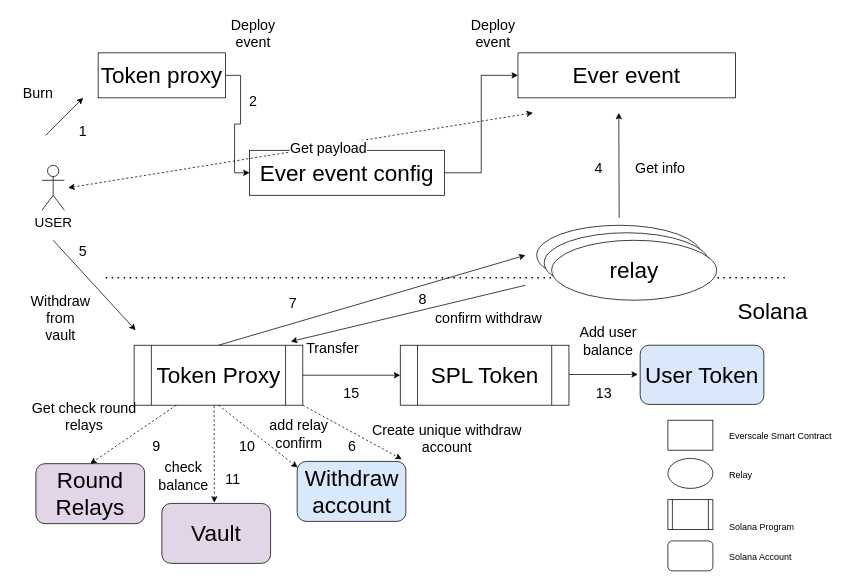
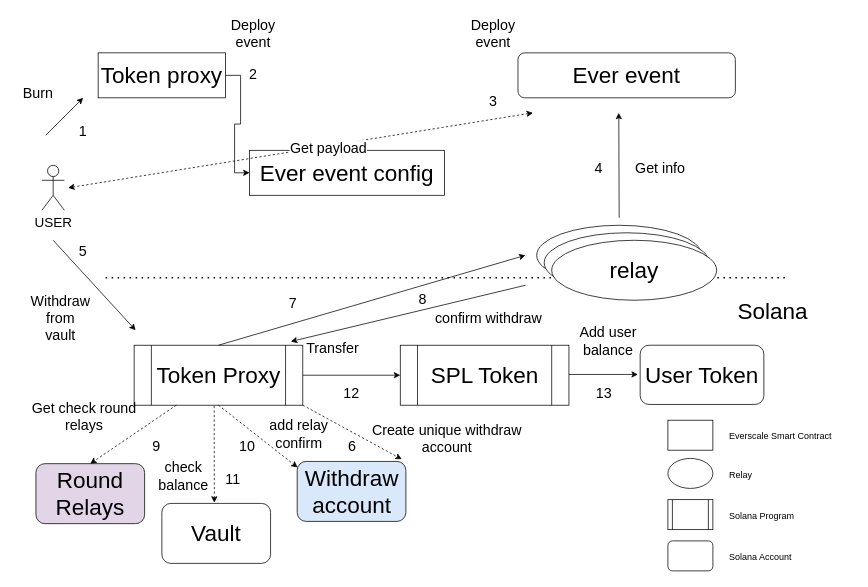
- <mxCell id="4" value="Ever event" style="rounded=0;whiteSpace=wrap;html=1;fontSize=30;" parent="1" vertex="1"><mxGeometry x="690" y="70" width="290" height="60" as="geometry" /></mxCell>
+ <mxCell id="4" value="Ever event" style="whiteSpace=wrap;html=1;fontSize=30;rounded=1;" parent="1" vertex="1"><mxGeometry x="690" y="70" width="290" height="60" as="geometry" /></mxCell>
- <mxCell id="37" value="&lt;span style=&quot;font-size: 19px&quot;&gt;2&lt;/span&gt;" style="text;html=1;strokeColor=none;fillColor=none;align=center;verticalAlign=middle;whiteSpace=wrap;rounded=0;" parent="1" vertex="1"><mxGeometry x="307" y="120" width="60" height="30" as="geometry" /></mxCell>
+ <mxCell id="37" value="&lt;span style=&quot;font-size: 19px&quot;&gt;2&lt;/span&gt;" style="text;html=1;strokeColor=none;fillColor=none;align=center;verticalAlign=middle;whiteSpace=wrap;rounded=0;" parent="1" vertex="1"><mxGeometry x="307" y="85" width="60" height="30" as="geometry" /></mxCell>
+ <mxCell id="38" value="&lt;span style=&quot;font-size: 19px&quot;&gt;3&lt;/span&gt;" style="text;html=1;strokeColor=none;fillColor=none;align=center;verticalAlign=middle;whiteSpace=wrap;rounded=0;" parent="1" vertex="1"><mxGeometry x="627" y="120" width="60" height="30" as="geometry" /></mxCell>
- <mxCell id="5" style="edgeStyle=orthogonalEdgeStyle;rounded=0;orthogonalLoop=1;jettySize=auto;html=1;entryX=0;entryY=0.5;entryDx=0;entryDy=0;fontSize=30;" parent="1" source="6" target="4" edge="1"><mxGeometry relative="1" as="geometry" /></mxCell>
- <mxCell id="44" value="&lt;font style=&quot;font-size: 30px&quot;&gt;User Token&lt;/font&gt;" style="rounded=1;whiteSpace=wrap;html=1;fontSize=18;strokeWidth=1;fillColor=#dae8fc;" parent="1" vertex="1"><mxGeometry x="853" y="460" width="165" height="79" as="geometry" /></mxCell>
+ <mxCell id="44" value="&lt;font style=&quot;font-size: 30px&quot;&gt;User Token&lt;/font&gt;" style="rounded=1;whiteSpace=wrap;html=1;fontSize=18;strokeWidth=1;" parent="1" vertex="1"><mxGeometry x="853" y="460" width="165" height="79" as="geometry" /></mxCell>
- <mxCell id="43" value="&lt;span style=&quot;font-size: 19px&quot;&gt;15&lt;/span&gt;" style="text;html=1;strokeColor=none;fillColor=none;align=center;verticalAlign=middle;whiteSpace=wrap;rounded=0;" parent="1" vertex="1"><mxGeometry x="438" y="510" width="60" height="30" as="geometry" /></mxCell>
+ <mxCell id="43" value="&lt;span style=&quot;font-size: 19px&quot;&gt;12&lt;/span&gt;" style="text;html=1;strokeColor=none;fillColor=none;align=center;verticalAlign=middle;whiteSpace=wrap;rounded=0;" parent="1" vertex="1"><mxGeometry x="438" y="510" width="60" height="30" as="geometry" /></mxCell>
- <mxCell id="33" value="&lt;font style=&quot;font-size: 12px&quot;&gt;Solana Program&lt;/font&gt;" style="text;html=1;strokeColor=none;fillColor=none;align=left;verticalAlign=middle;whiteSpace=wrap;rounded=0;fontSize=18;" parent="1" vertex="1"><mxGeometry x="970" y="686" width="165" height="30" as="geometry" /></mxCell>
+ <mxCell id="33" value="&lt;font style=&quot;font-size: 12px&quot;&gt;Solana Program&lt;/font&gt;" style="text;html=1;strokeColor=none;fillColor=none;align=left;verticalAlign=middle;whiteSpace=wrap;rounded=0;fontSize=18;" parent="1" vertex="1"><mxGeometry x="970" y="671" width="165" height="30" as="geometry" /></mxCell>
- <mxCell id="61" value="&lt;span style=&quot;font-size: 30px&quot;&gt;Vault&lt;/span&gt;" style="rounded=1;whiteSpace=wrap;html=1;fontSize=18;strokeWidth=1;fillColor=#e1d5e7;" vertex="1" parent="1"><mxGeometry x="215" y="671" width="145" height="80" as="geometry" /></mxCell>
+ <mxCell id="61" value="&lt;span style=&quot;font-size: 30px&quot;&gt;Vault&lt;/span&gt;" style="rounded=1;whiteSpace=wrap;html=1;fontSize=18;strokeWidth=1;" vertex="1" parent="1"><mxGeometry x="215" y="671" width="145" height="80" as="geometry" /></mxCell>
